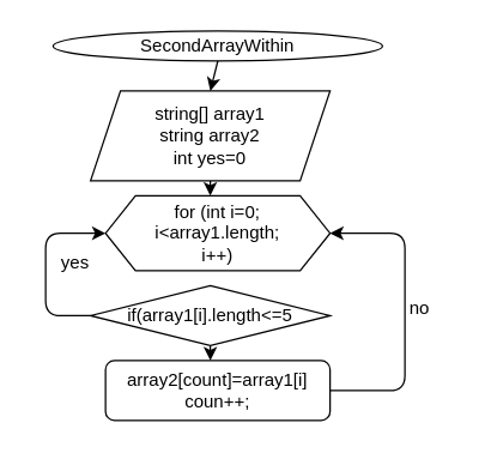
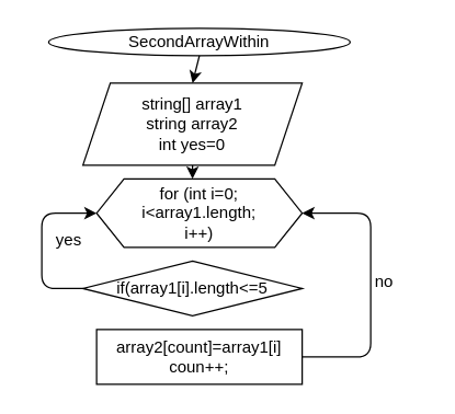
- <mxCell id="11" value="" style="endArrow=classic;html=1;exitX=0.5;exitY=1;exitDx=0;exitDy=0;entryX=0.467;entryY=0;entryDx=0;entryDy=0;entryPerimeter=0;" edge="1" parent="1" source="7" target="10"><mxGeometry width="50" height="50" relative="1" as="geometry"><mxPoint x="140" y="230" as="sourcePoint" /><mxPoint x="140" y="220" as="targetPoint" /></mxGeometry></mxCell>
- <mxCell id="10" value="array2[count]=array1[i]&lt;br&gt;coun++;" style="whiteSpace=wrap;html=1;rounded=1;" vertex="1" parent="1"><mxGeometry x="70" y="240" width="150" height="40" as="geometry" /></mxCell>
+ <mxCell id="10" value="array2[count]=array1[i]&lt;br&gt;coun++;" style="rounded=0;whiteSpace=wrap;html=1;" vertex="1" parent="1"><mxGeometry x="70" y="240" width="150" height="40" as="geometry" /></mxCell>
